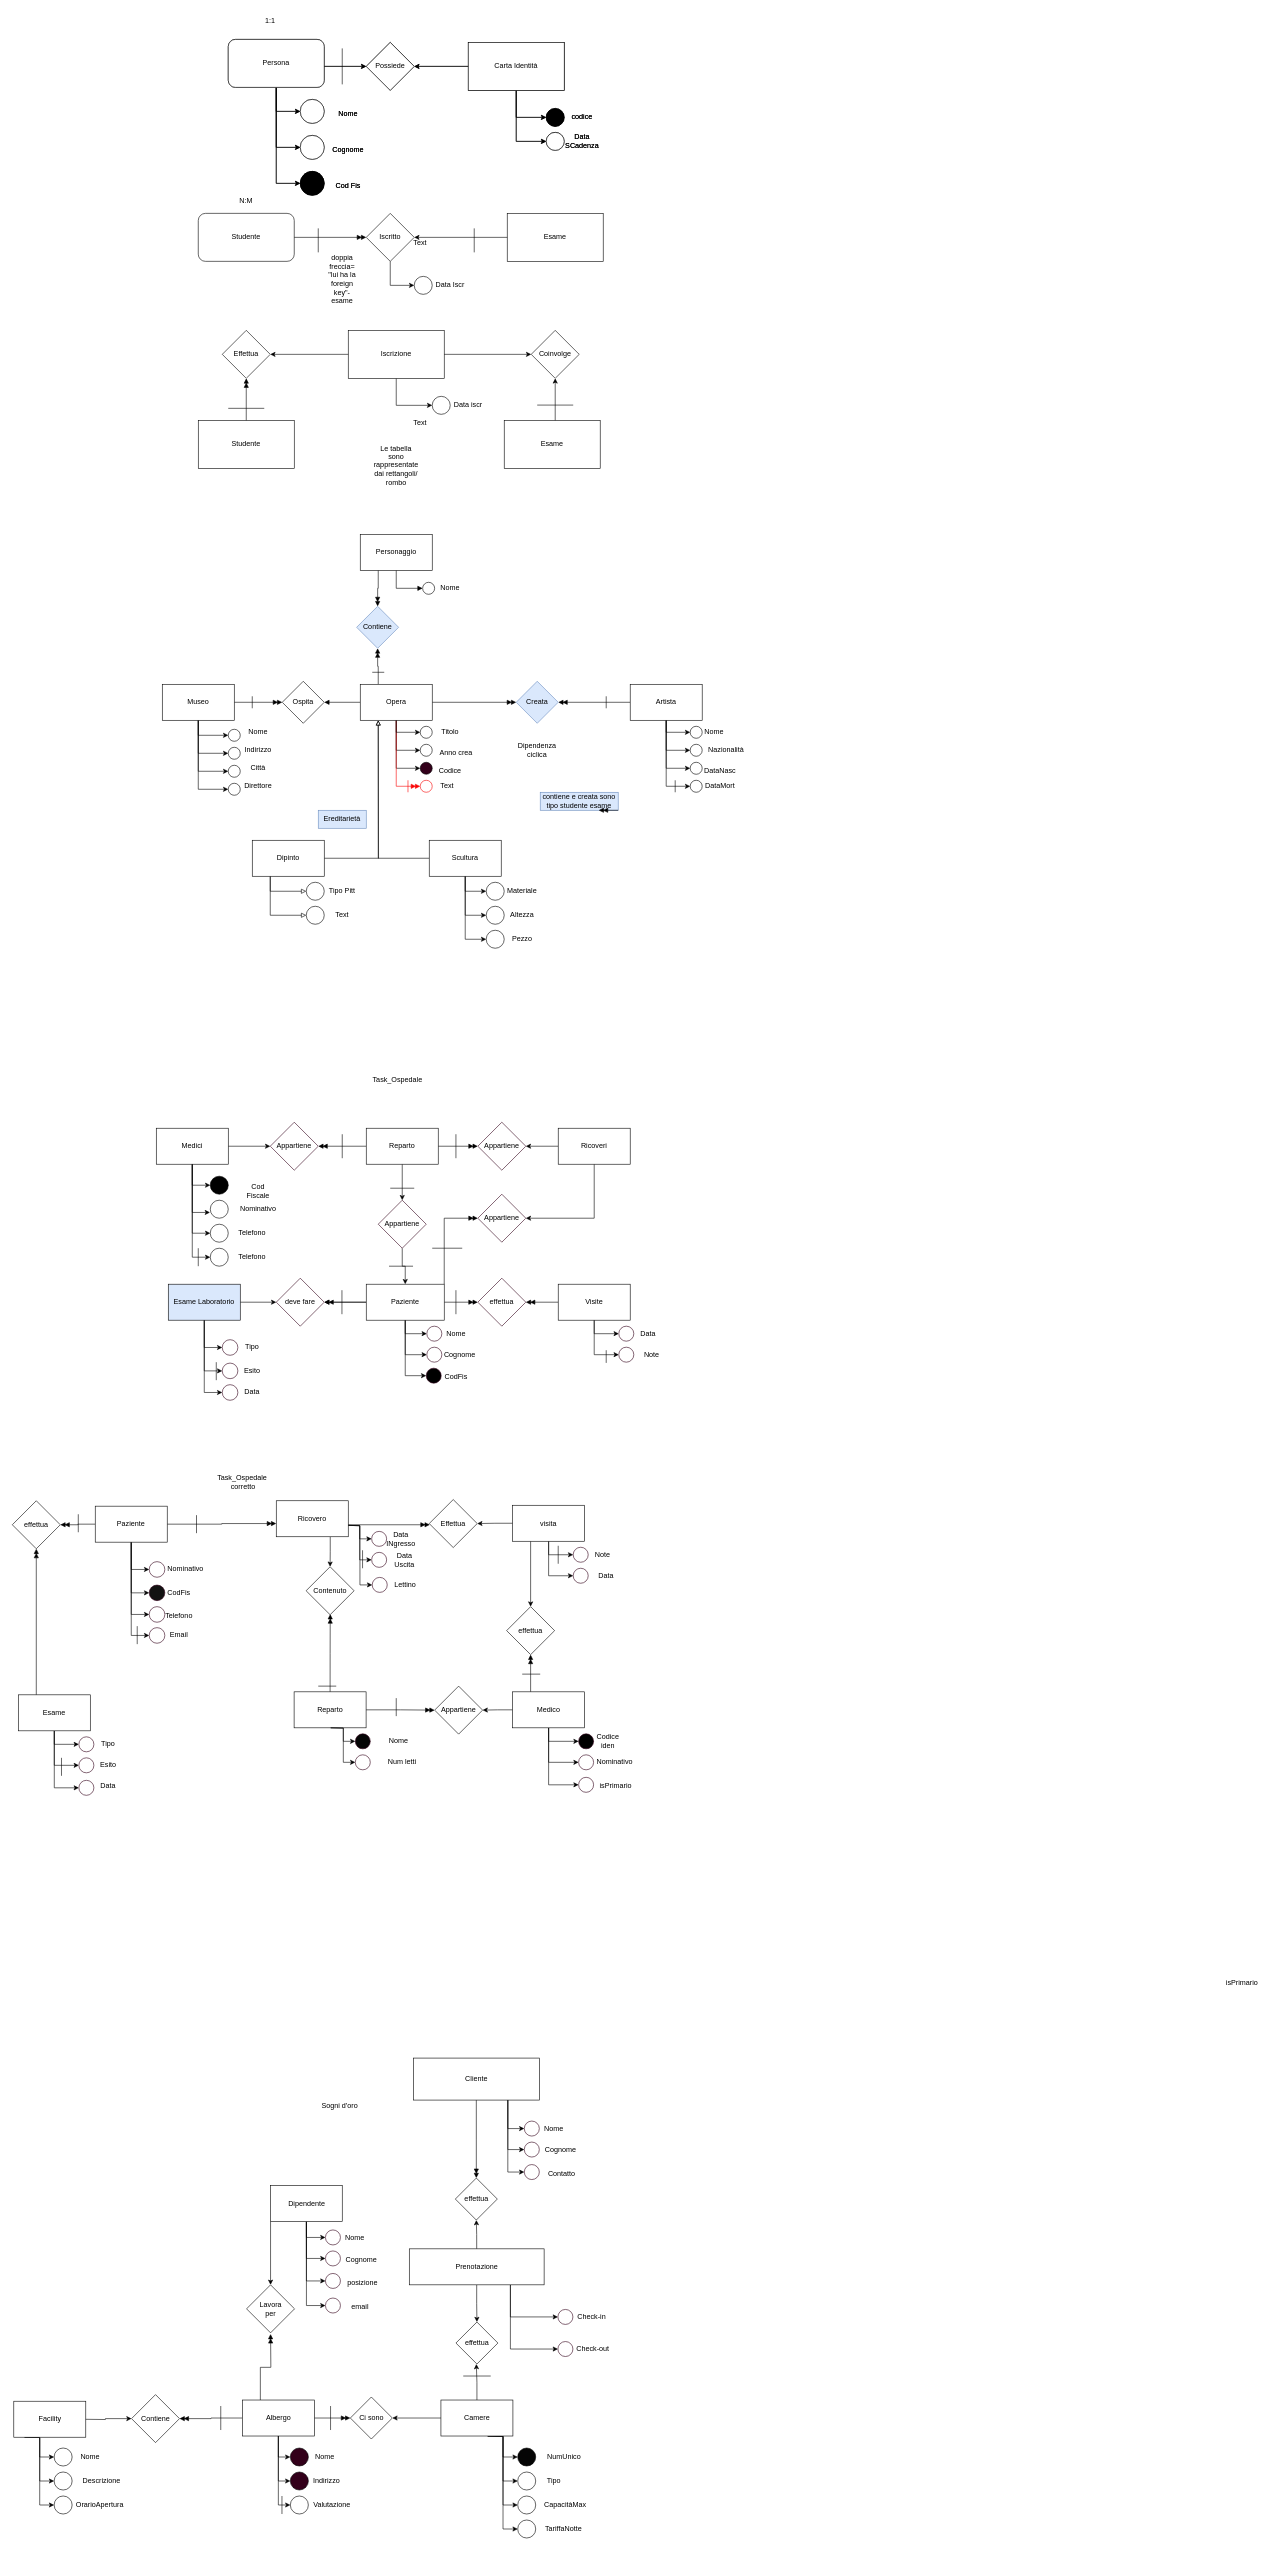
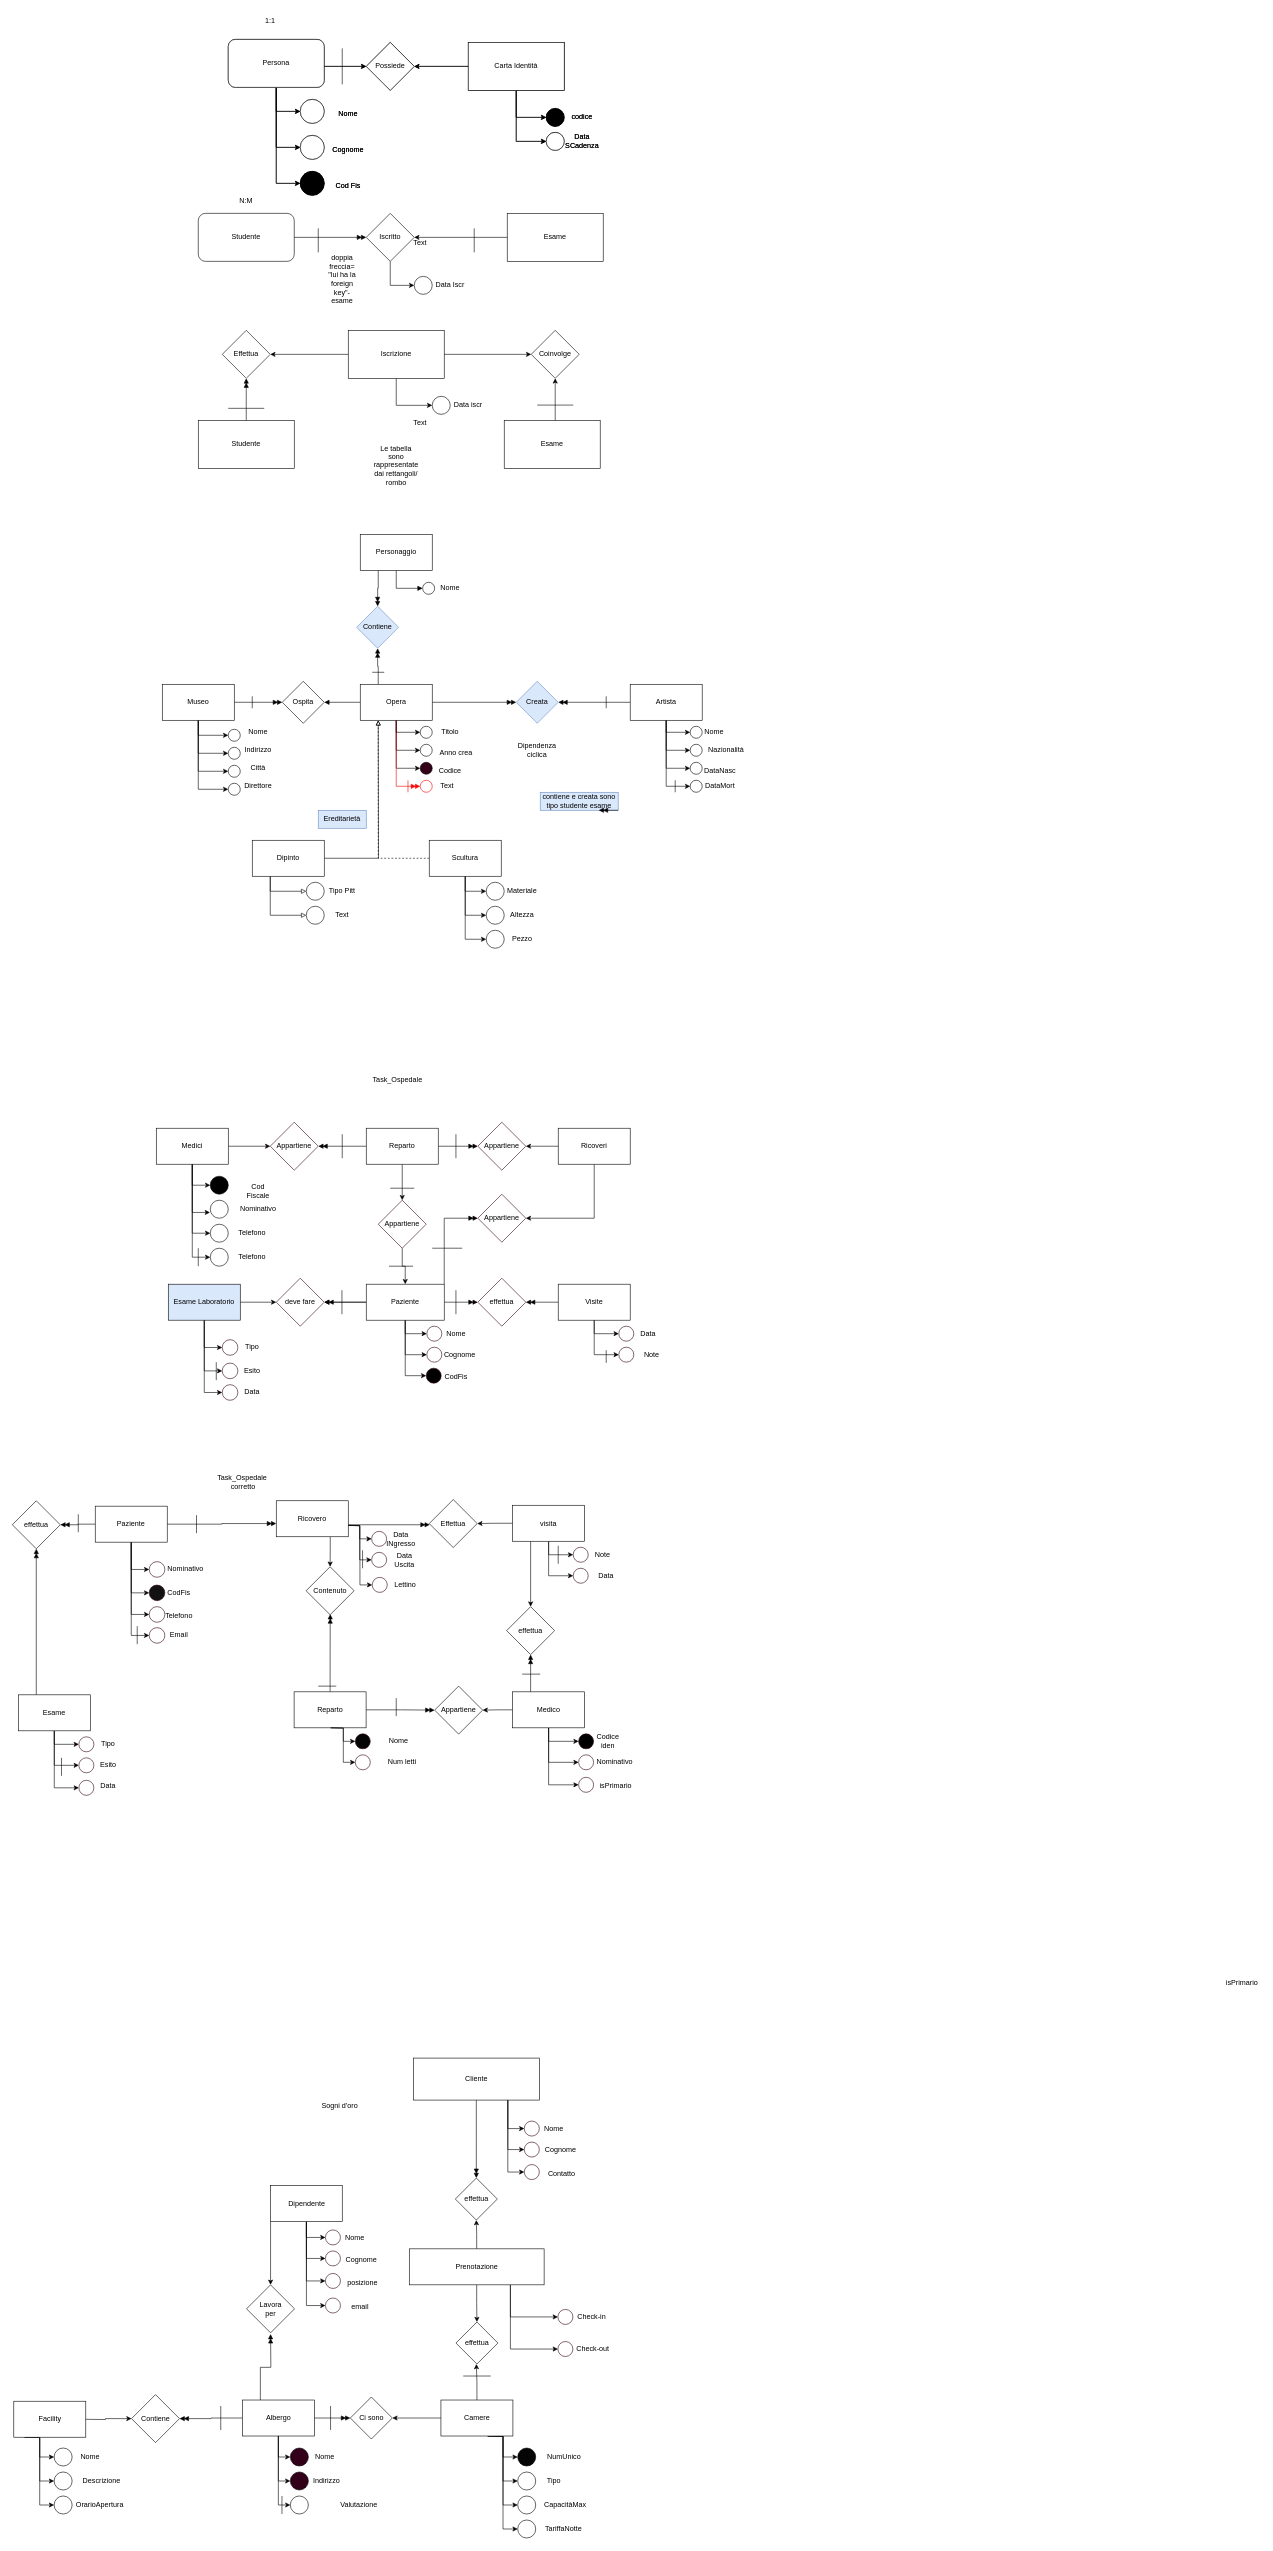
- <mxCell id="73" style="edgeStyle=orthogonalEdgeStyle;rounded=0;orthogonalLoop=1;jettySize=auto;html=1;exitX=0;exitY=0.5;exitDx=0;exitDy=0;entryX=0.25;entryY=1;entryDx=0;entryDy=0;endArrow=block;endFill=0;" parent="1" source="77" target="118" edge="1"><mxGeometry relative="1" as="geometry" /></mxCell>
+ <mxCell id="73" style="edgeStyle=orthogonalEdgeStyle;rounded=0;orthogonalLoop=1;jettySize=auto;html=1;exitX=0;exitY=0.5;exitDx=0;exitDy=0;entryX=0.25;entryY=1;entryDx=0;entryDy=0;endArrow=block;endFill=0;dashed=1;" parent="1" source="77" target="118" edge="1"><mxGeometry relative="1" as="geometry" /></mxCell>
- <mxCell id="347" value="Valutazione" style="text;html=1;strokeColor=none;fillColor=none;align=center;verticalAlign=middle;whiteSpace=wrap;rounded=0;" vertex="1" parent="1"><mxGeometry x="522.5" y="4160" width="60" height="30" as="geometry" /></mxCell>
+ <mxCell id="347" value="Valutazione" style="text;html=1;strokeColor=none;fillColor=none;align=center;verticalAlign=middle;whiteSpace=wrap;rounded=0;" vertex="1" parent="1"><mxGeometry x="567.5" y="4160" width="60" height="30" as="geometry" /></mxCell>
